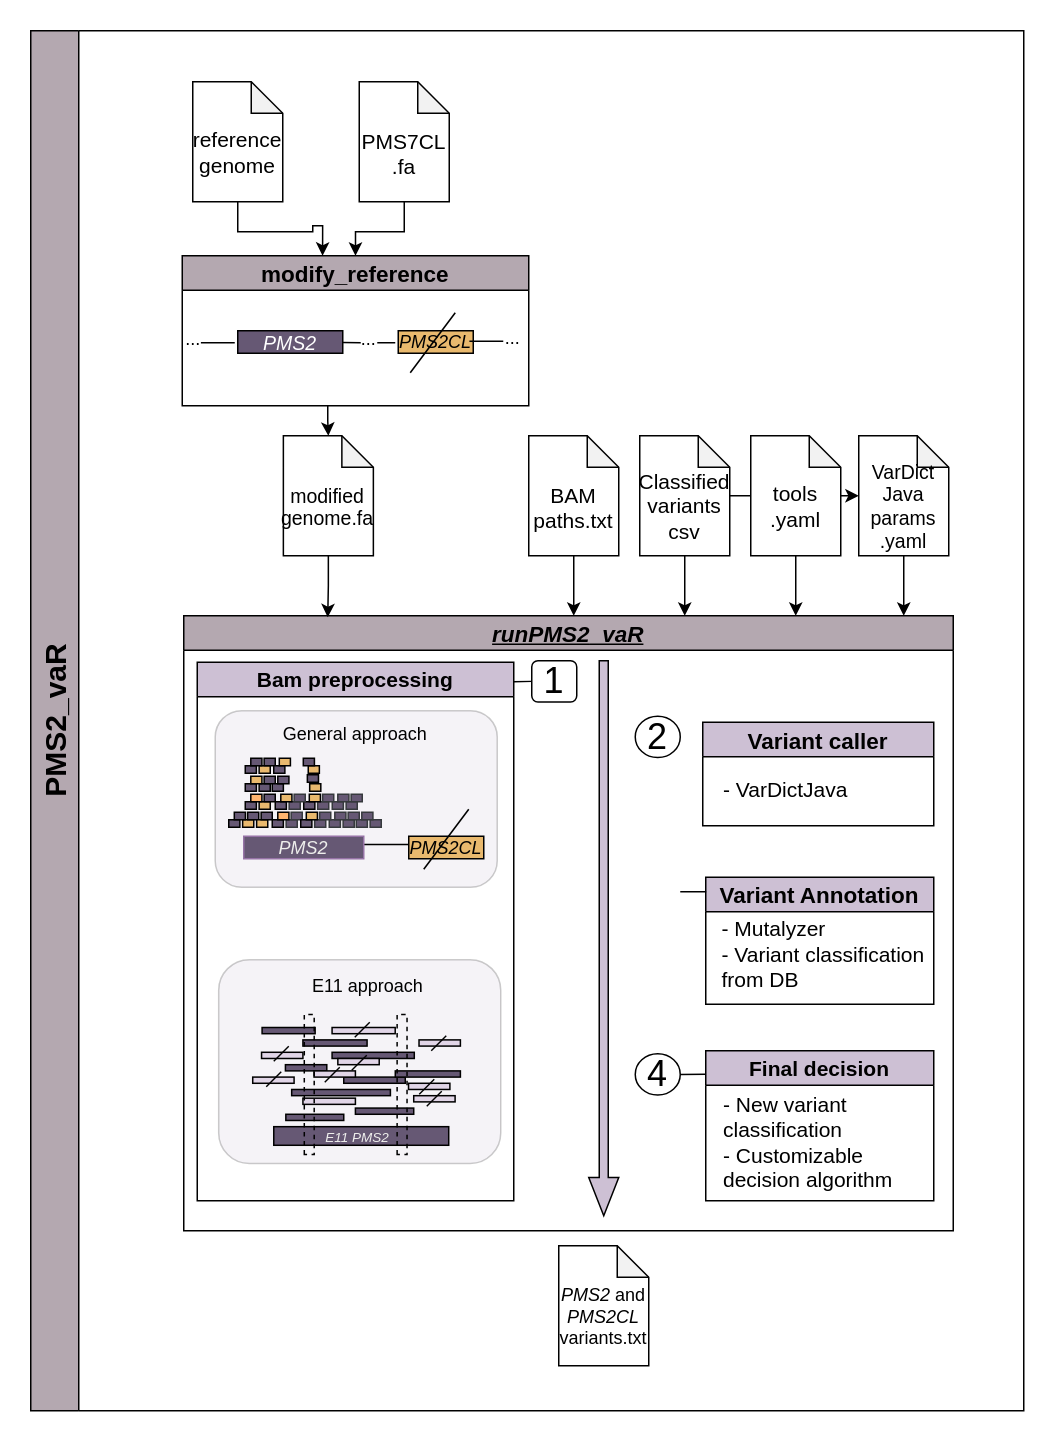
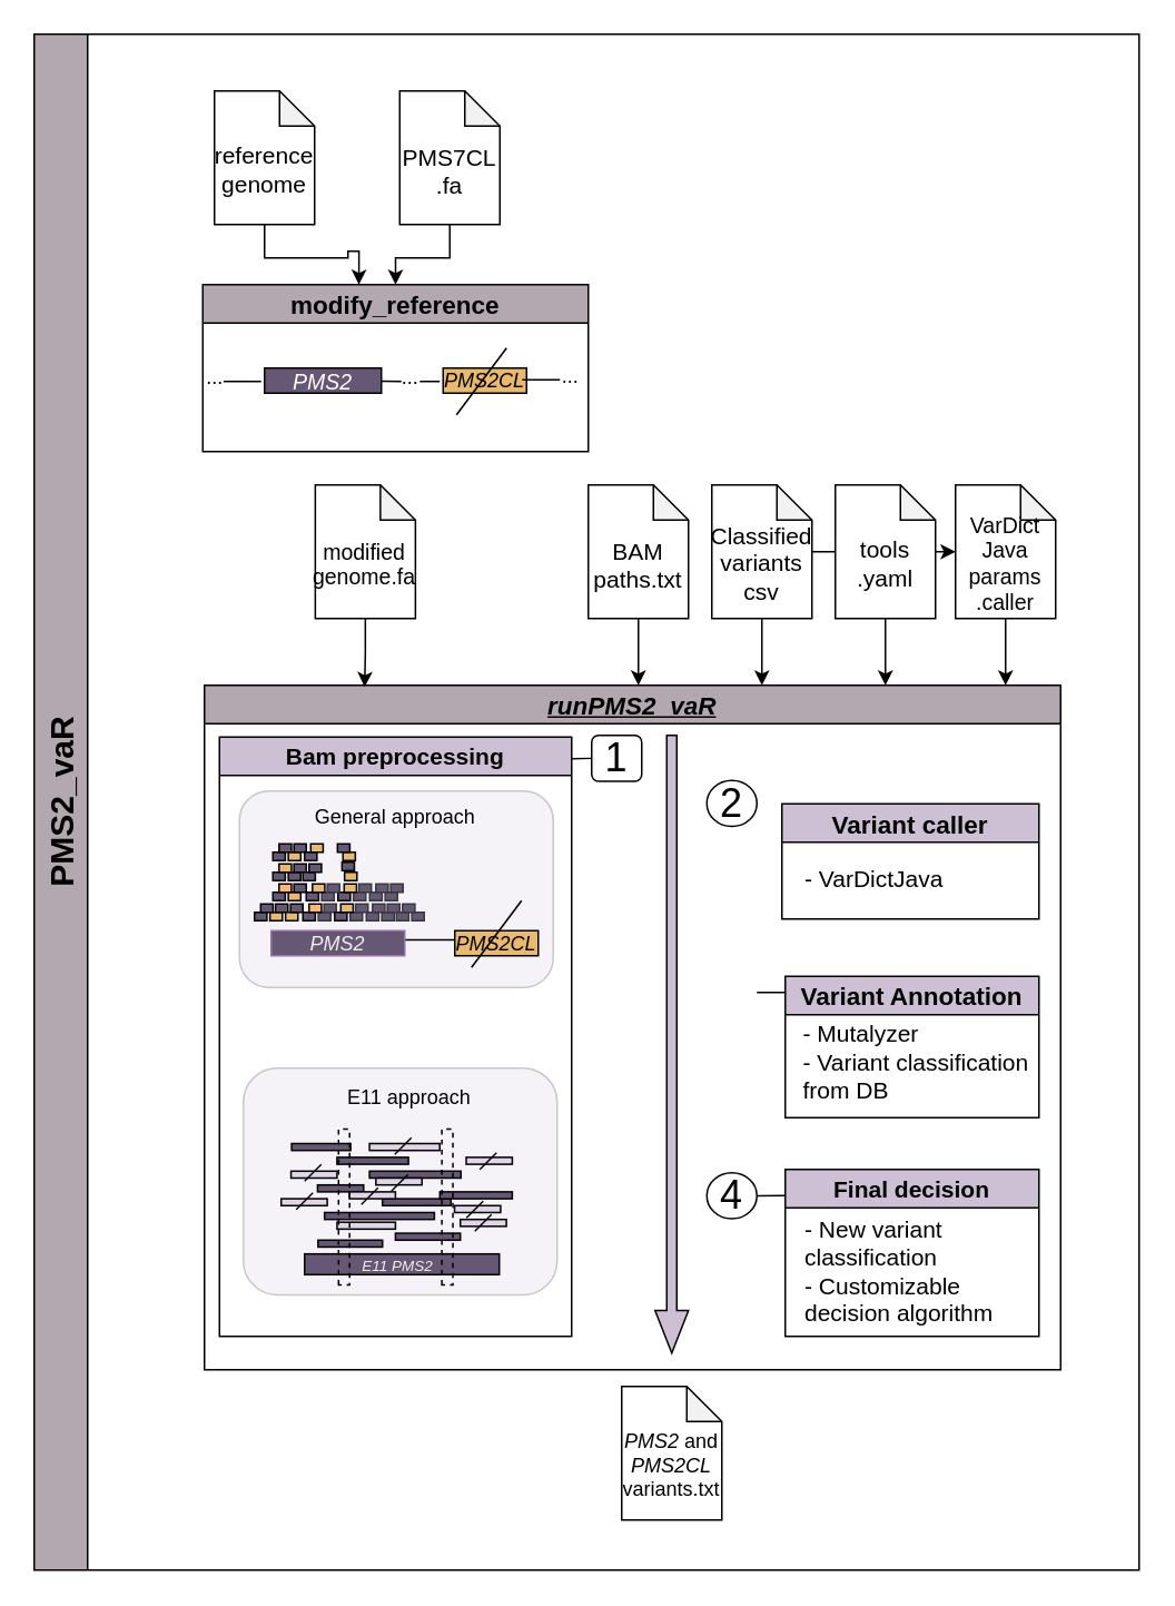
- <mxCell id="49" style="edgeStyle=orthogonalEdgeStyle;rounded=0;orthogonalLoop=1;jettySize=auto;html=1;entryX=0.5;entryY=0;entryDx=0;entryDy=0;entryPerimeter=0;" parent="1" source="50" target="65" edge="1"><mxGeometry relative="1" as="geometry"><Array as="points"><mxPoint x="218" y="280" /><mxPoint x="218" y="280" /></Array></mxGeometry></mxCell>
- <mxCell id="63" value="&lt;div&gt;&lt;br&gt;&lt;/div&gt;&lt;div style=&quot;font-size: 13px;&quot;&gt;&lt;font style=&quot;font-size: 13px;&quot;&gt;VarDict&lt;/font&gt;&lt;/div&gt;&lt;div style=&quot;font-size: 13px;&quot;&gt;&lt;font style=&quot;font-size: 13px;&quot;&gt;Java&lt;/font&gt;&lt;/div&gt;&lt;div style=&quot;font-size: 13px;&quot;&gt;&lt;font style=&quot;font-size: 13px;&quot;&gt;params&lt;/font&gt;&lt;/div&gt;&lt;div style=&quot;font-size: 13px;&quot;&gt;&lt;font style=&quot;font-size: 13px;&quot;&gt;.yaml&lt;/font&gt;&lt;br&gt;&lt;/div&gt;" style="shape=note;whiteSpace=wrap;html=1;backgroundOutline=1;darkOpacity=0.05;size=21;" parent="1" vertex="1"><mxGeometry x="572" y="290" width="60" height="80" as="geometry" /></mxCell>
+ <mxCell id="63" value="&lt;div&gt;&lt;br&gt;&lt;/div&gt;&lt;div style=&quot;font-size: 13px;&quot;&gt;&lt;font style=&quot;font-size: 13px;&quot;&gt;VarDict&lt;/font&gt;&lt;/div&gt;&lt;div style=&quot;font-size: 13px;&quot;&gt;&lt;font style=&quot;font-size: 13px;&quot;&gt;Java&lt;/font&gt;&lt;/div&gt;&lt;div style=&quot;font-size: 13px;&quot;&gt;&lt;font style=&quot;font-size: 13px;&quot;&gt;params&lt;/font&gt;&lt;/div&gt;&lt;div style=&quot;font-size: 13px;&quot;&gt;&lt;font style=&quot;font-size: 13px;&quot;&gt;.caller&lt;/font&gt;&lt;br&gt;&lt;/div&gt;" style="shape=note;whiteSpace=wrap;html=1;backgroundOutline=1;darkOpacity=0.05;size=21;" parent="1" vertex="1"><mxGeometry x="572" y="290" width="60" height="80" as="geometry" /></mxCell>
- <mxCell id="35" value="&lt;font style=&quot;font-size: 24px;&quot;&gt;2&lt;/font&gt;" style="ellipse;whiteSpace=wrap;html=1;" parent="2" vertex="1"><mxGeometry x="301" y="67" width="30" height="27.5" as="geometry" /></mxCell>
+ <mxCell id="35" value="&lt;font style=&quot;font-size: 24px;&quot;&gt;2&lt;/font&gt;" style="ellipse;whiteSpace=wrap;html=1;" parent="2" vertex="1"><mxGeometry x="301" y="57" width="30" height="27.5" as="geometry" /></mxCell>
